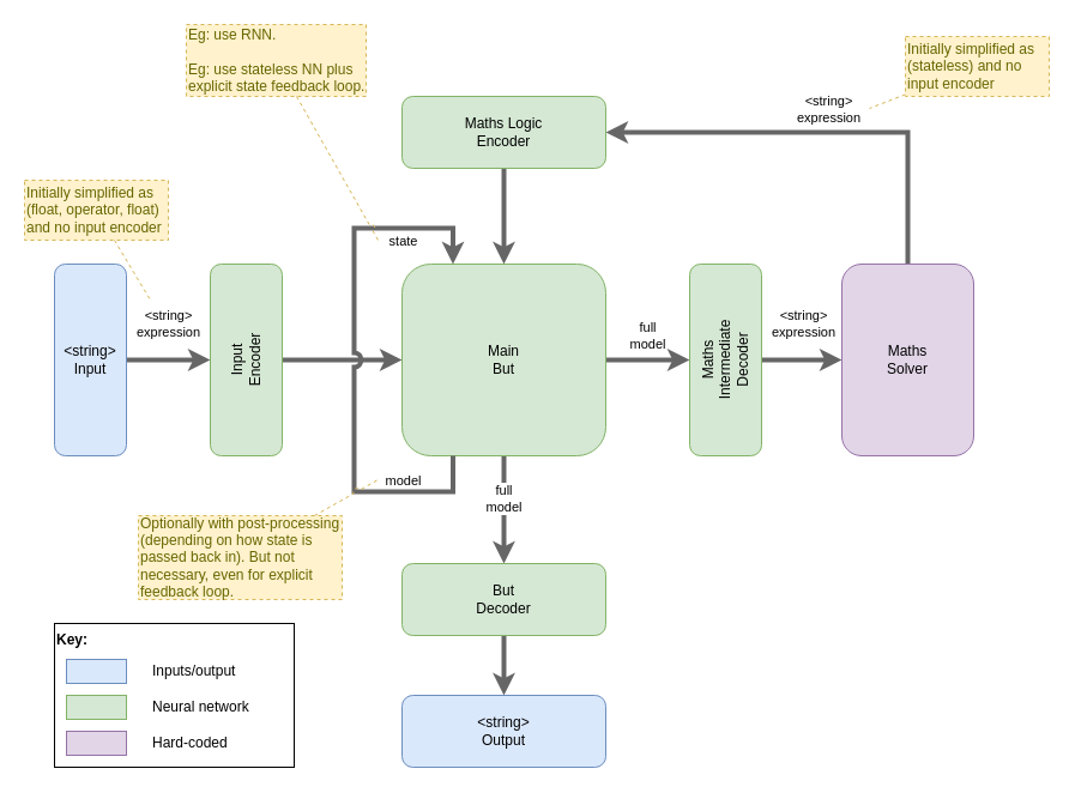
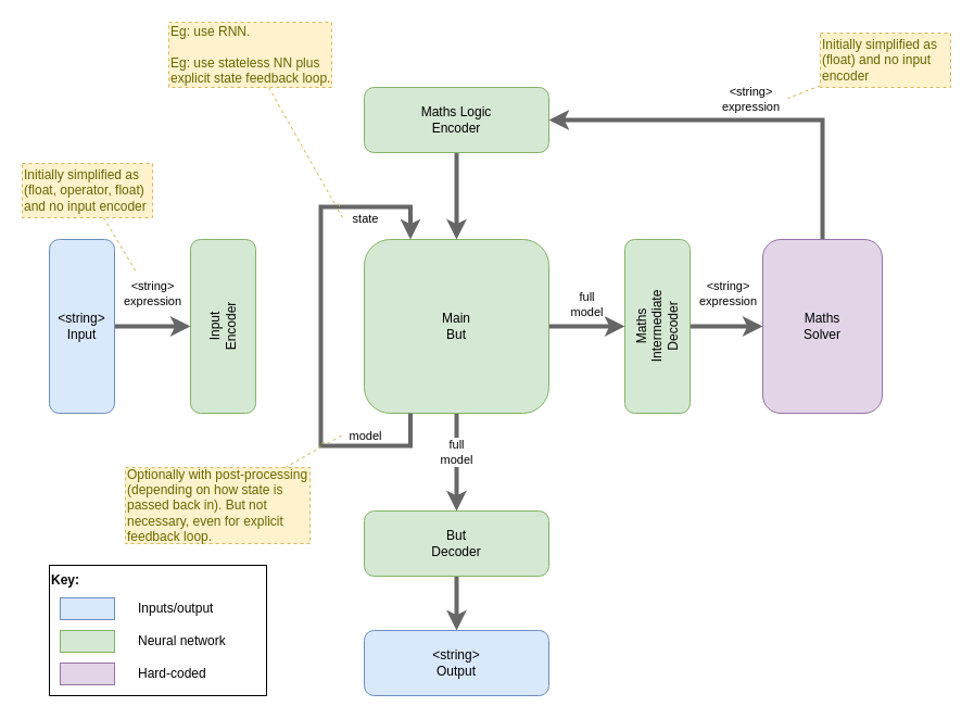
- <mxCell id="30" value="Initially simplified as (stateless) and no input encoder" style="rounded=0;whiteSpace=wrap;html=1;align=left;fillColor=#fff2cc;strokeColor=#d6b656;fontColor=#666600;dashed=1;" vertex="1" parent="1"><mxGeometry x="755" y="30" width="120" height="50" as="geometry" /></mxCell>
+ <mxCell id="30" value="Initially simplified as (float) and no input encoder" style="rounded=0;whiteSpace=wrap;html=1;align=left;fillColor=#fff2cc;strokeColor=#d6b656;fontColor=#666600;dashed=1;" vertex="1" parent="1"><mxGeometry x="755" y="30" width="120" height="50" as="geometry" /></mxCell>
- <mxCell id="13" style="edgeStyle=orthogonalEdgeStyle;rounded=0;orthogonalLoop=1;jettySize=auto;html=1;fillColor=#f5f5f5;strokeColor=#666666;strokeWidth=4;" edge="1" parent="1" source="14" target="4"><mxGeometry relative="1" as="geometry" /></mxCell>
